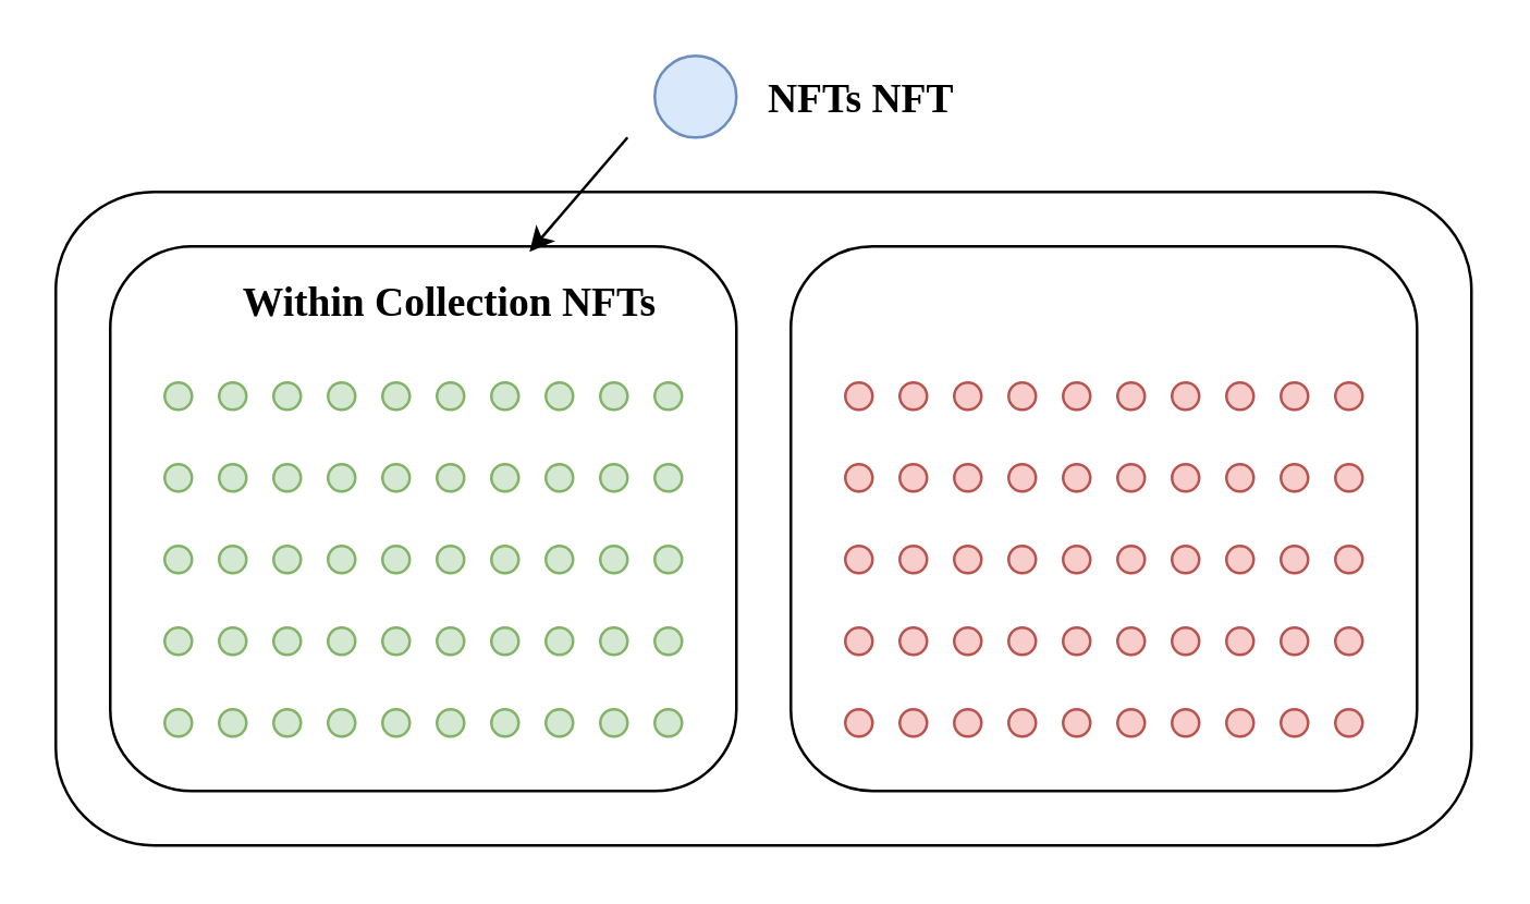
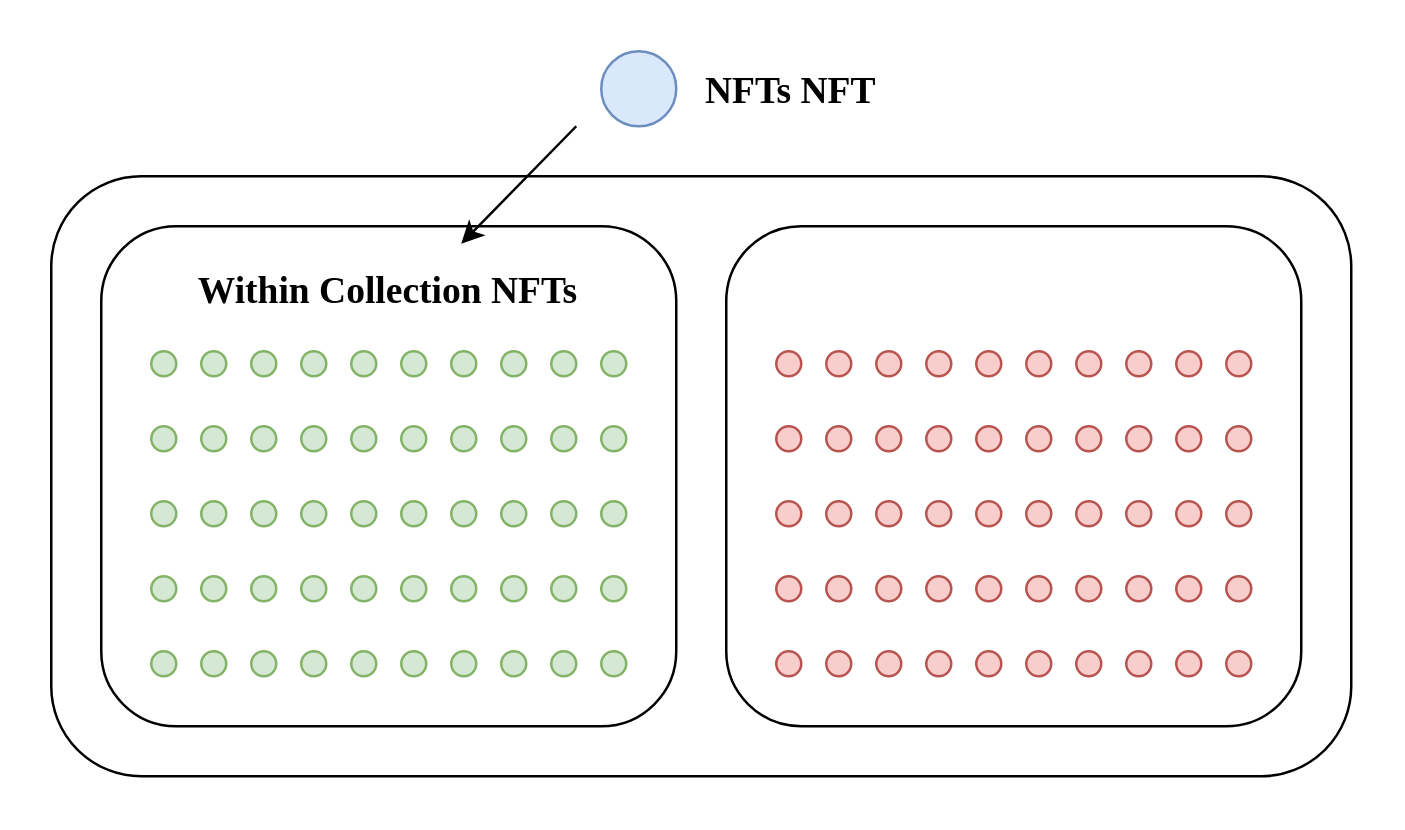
- <mxCell id="6" value="&lt;font style=&quot;font-size: 15px;&quot;&gt;&lt;b&gt;&lt;font style=&quot;font-size: 15px;&quot; face=&quot;Times New Roman&quot;&gt;Within Collection NFTs&lt;/font&gt;&lt;/b&gt;&lt;/font&gt;" style="text;html=1;strokeColor=none;fillColor=none;align=center;verticalAlign=middle;whiteSpace=wrap;rounded=0;" vertex="1" parent="2"><mxGeometry x="45" y="75" width="200" height="30" as="geometry" /></mxCell>
+ <mxCell id="6" value="&lt;font style=&quot;font-size: 15px;&quot;&gt;&lt;b&gt;&lt;font style=&quot;font-size: 15px;&quot; face=&quot;Times New Roman&quot;&gt;Within Collection NFTs&lt;/font&gt;&lt;/b&gt;&lt;/font&gt;" style="text;html=1;strokeColor=none;fillColor=none;align=center;verticalAlign=middle;whiteSpace=wrap;rounded=0;" vertex="1" parent="2"><mxGeometry x="35" y="80" width="200" height="30" as="geometry" /></mxCell>
